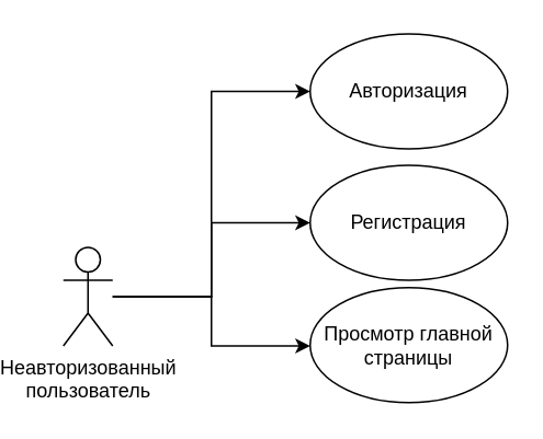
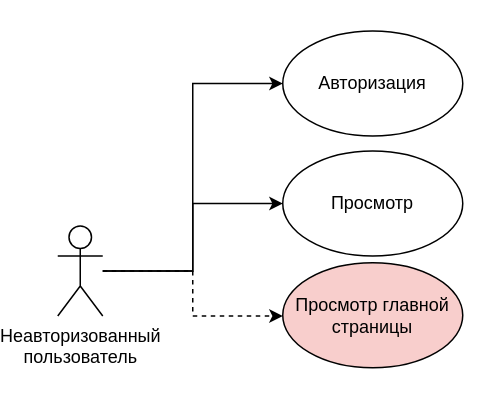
- <mxCell id="5" value="Регистрация" style="ellipse;whiteSpace=wrap;html=1;" vertex="1" parent="1"><mxGeometry x="170" y="100" width="120" height="70" as="geometry" /></mxCell>
+ <mxCell id="5" value="Просмотр" style="ellipse;whiteSpace=wrap;html=1;" vertex="1" parent="1"><mxGeometry x="170" y="100" width="120" height="70" as="geometry" /></mxCell>
- <mxCell id="4" value="Просмотр главной страницы" style="ellipse;whiteSpace=wrap;html=1;" vertex="1" parent="1"><mxGeometry x="170" y="174.5" width="120" height="70" as="geometry" /></mxCell>
+ <mxCell id="4" value="Просмотр главной страницы" style="ellipse;whiteSpace=wrap;html=1;fillColor=#f8cecc;" vertex="1" parent="1"><mxGeometry x="170" y="174.5" width="120" height="70" as="geometry" /></mxCell>
- <mxCell id="8" style="rounded=0;orthogonalLoop=1;jettySize=auto;html=1;edgeStyle=orthogonalEdgeStyle;" edge="1" parent="1" source="3" target="4"><mxGeometry relative="1" as="geometry"><mxPoint x="60" y="187" as="sourcePoint" /><mxPoint x="184" y="158" as="targetPoint" /><Array as="points"><mxPoint x="110" y="180" /><mxPoint x="110" y="210" /></Array></mxGeometry></mxCell>
+ <mxCell id="8" style="rounded=0;orthogonalLoop=1;jettySize=auto;html=1;edgeStyle=orthogonalEdgeStyle;dashed=1;" edge="1" parent="1" source="3" target="4"><mxGeometry relative="1" as="geometry"><mxPoint x="60" y="187" as="sourcePoint" /><mxPoint x="184" y="158" as="targetPoint" /><Array as="points"><mxPoint x="110" y="180" /><mxPoint x="110" y="210" /></Array></mxGeometry></mxCell>
